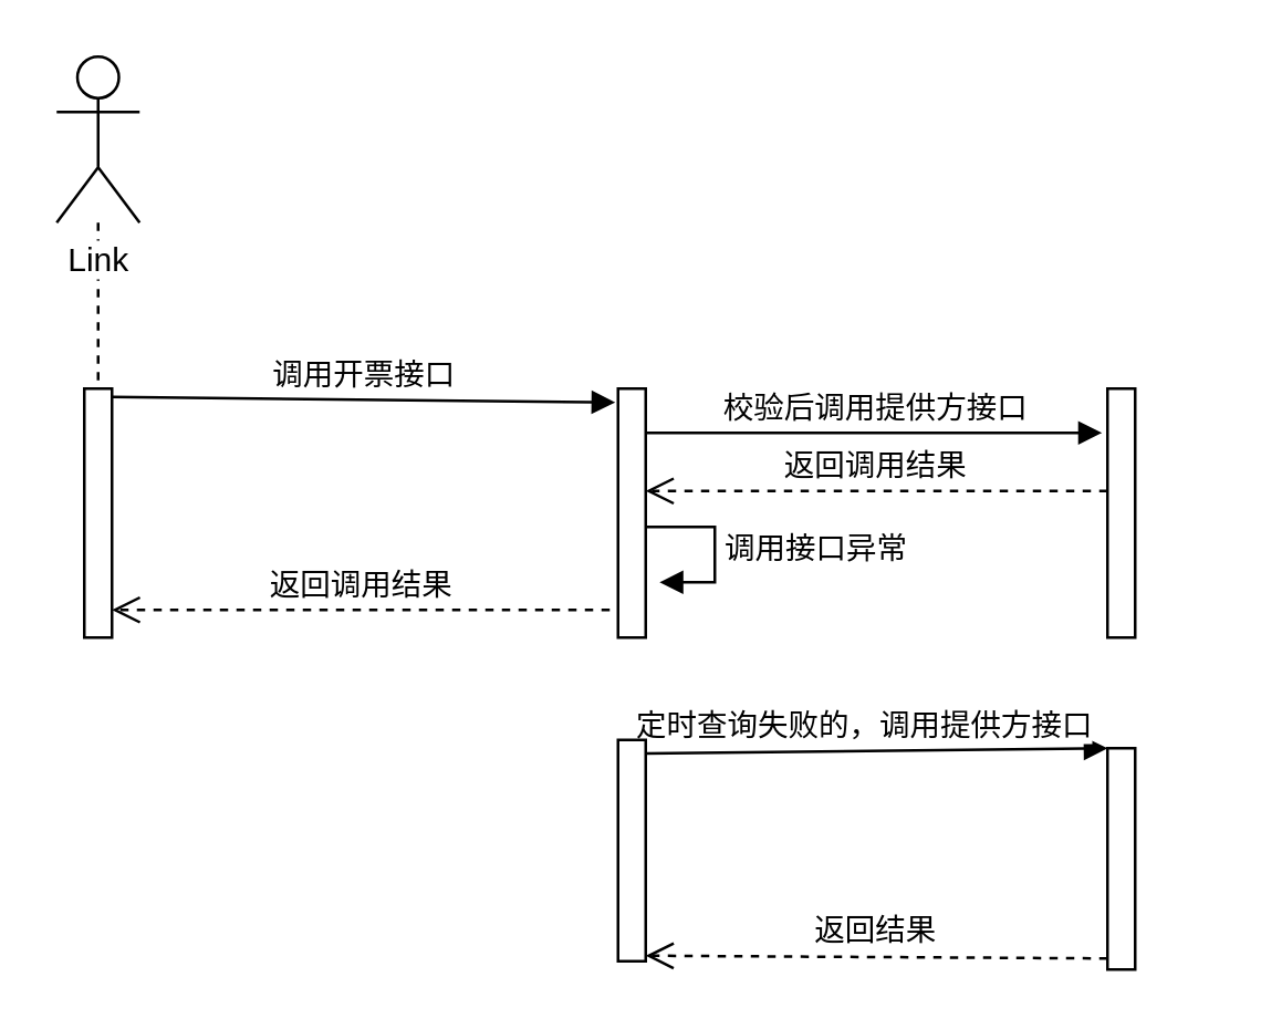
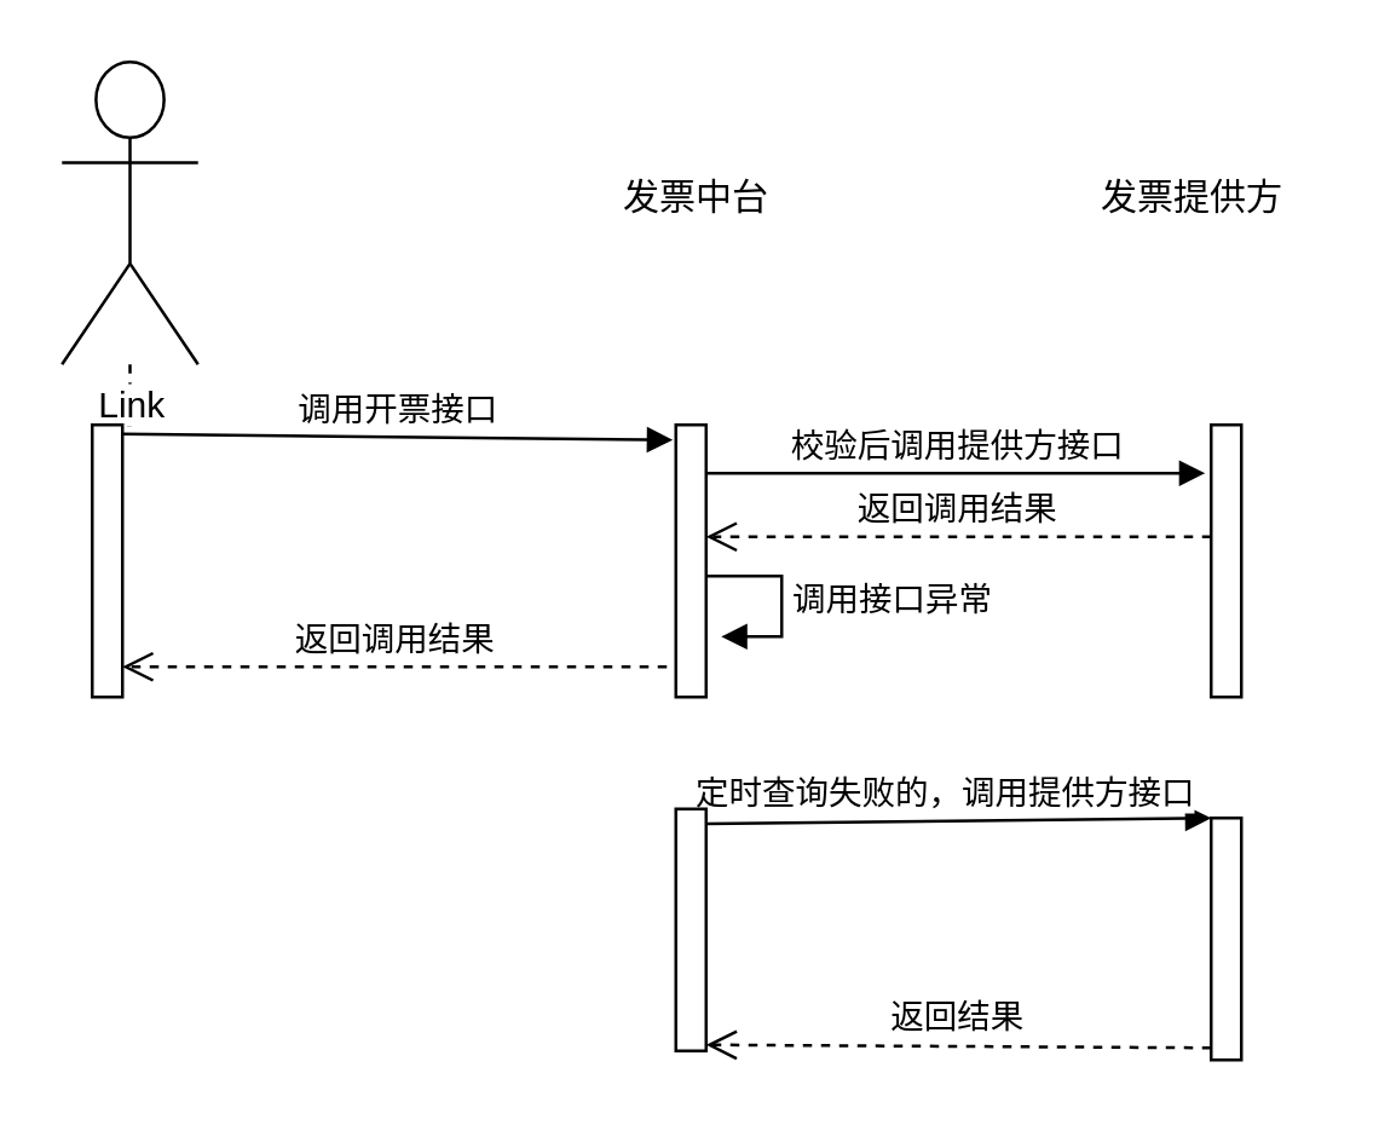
- <mxCell id="3" value="Link" style="shape=umlActor;verticalLabelPosition=bottom;labelBackgroundColor=#ffffff;verticalAlign=top;html=1;outlineConnect=0;" parent="1" vertex="1"><mxGeometry x="20" y="20" width="30" height="60" as="geometry" /></mxCell>
+ <mxCell id="3" value="Link" style="shape=umlActor;verticalLabelPosition=bottom;labelBackgroundColor=#ffffff;verticalAlign=top;html=1;outlineConnect=0;" parent="1" vertex="1"><mxGeometry x="20" y="20" width="45" height="100" as="geometry" /></mxCell>
+ <mxCell id="4" value="发票中台" style="text;html=1;strokeColor=none;fillColor=none;align=center;verticalAlign=middle;whiteSpace=wrap;rounded=0;" parent="1" vertex="1"><mxGeometry x="200" y="50" width="60" height="30" as="geometry" /></mxCell>
+ <mxCell id="5" value="发票提供方" style="text;html=1;strokeColor=none;fillColor=none;align=center;verticalAlign=middle;whiteSpace=wrap;rounded=0;" parent="1" vertex="1"><mxGeometry x="354" y="45" width="80" height="40" as="geometry" /></mxCell>
